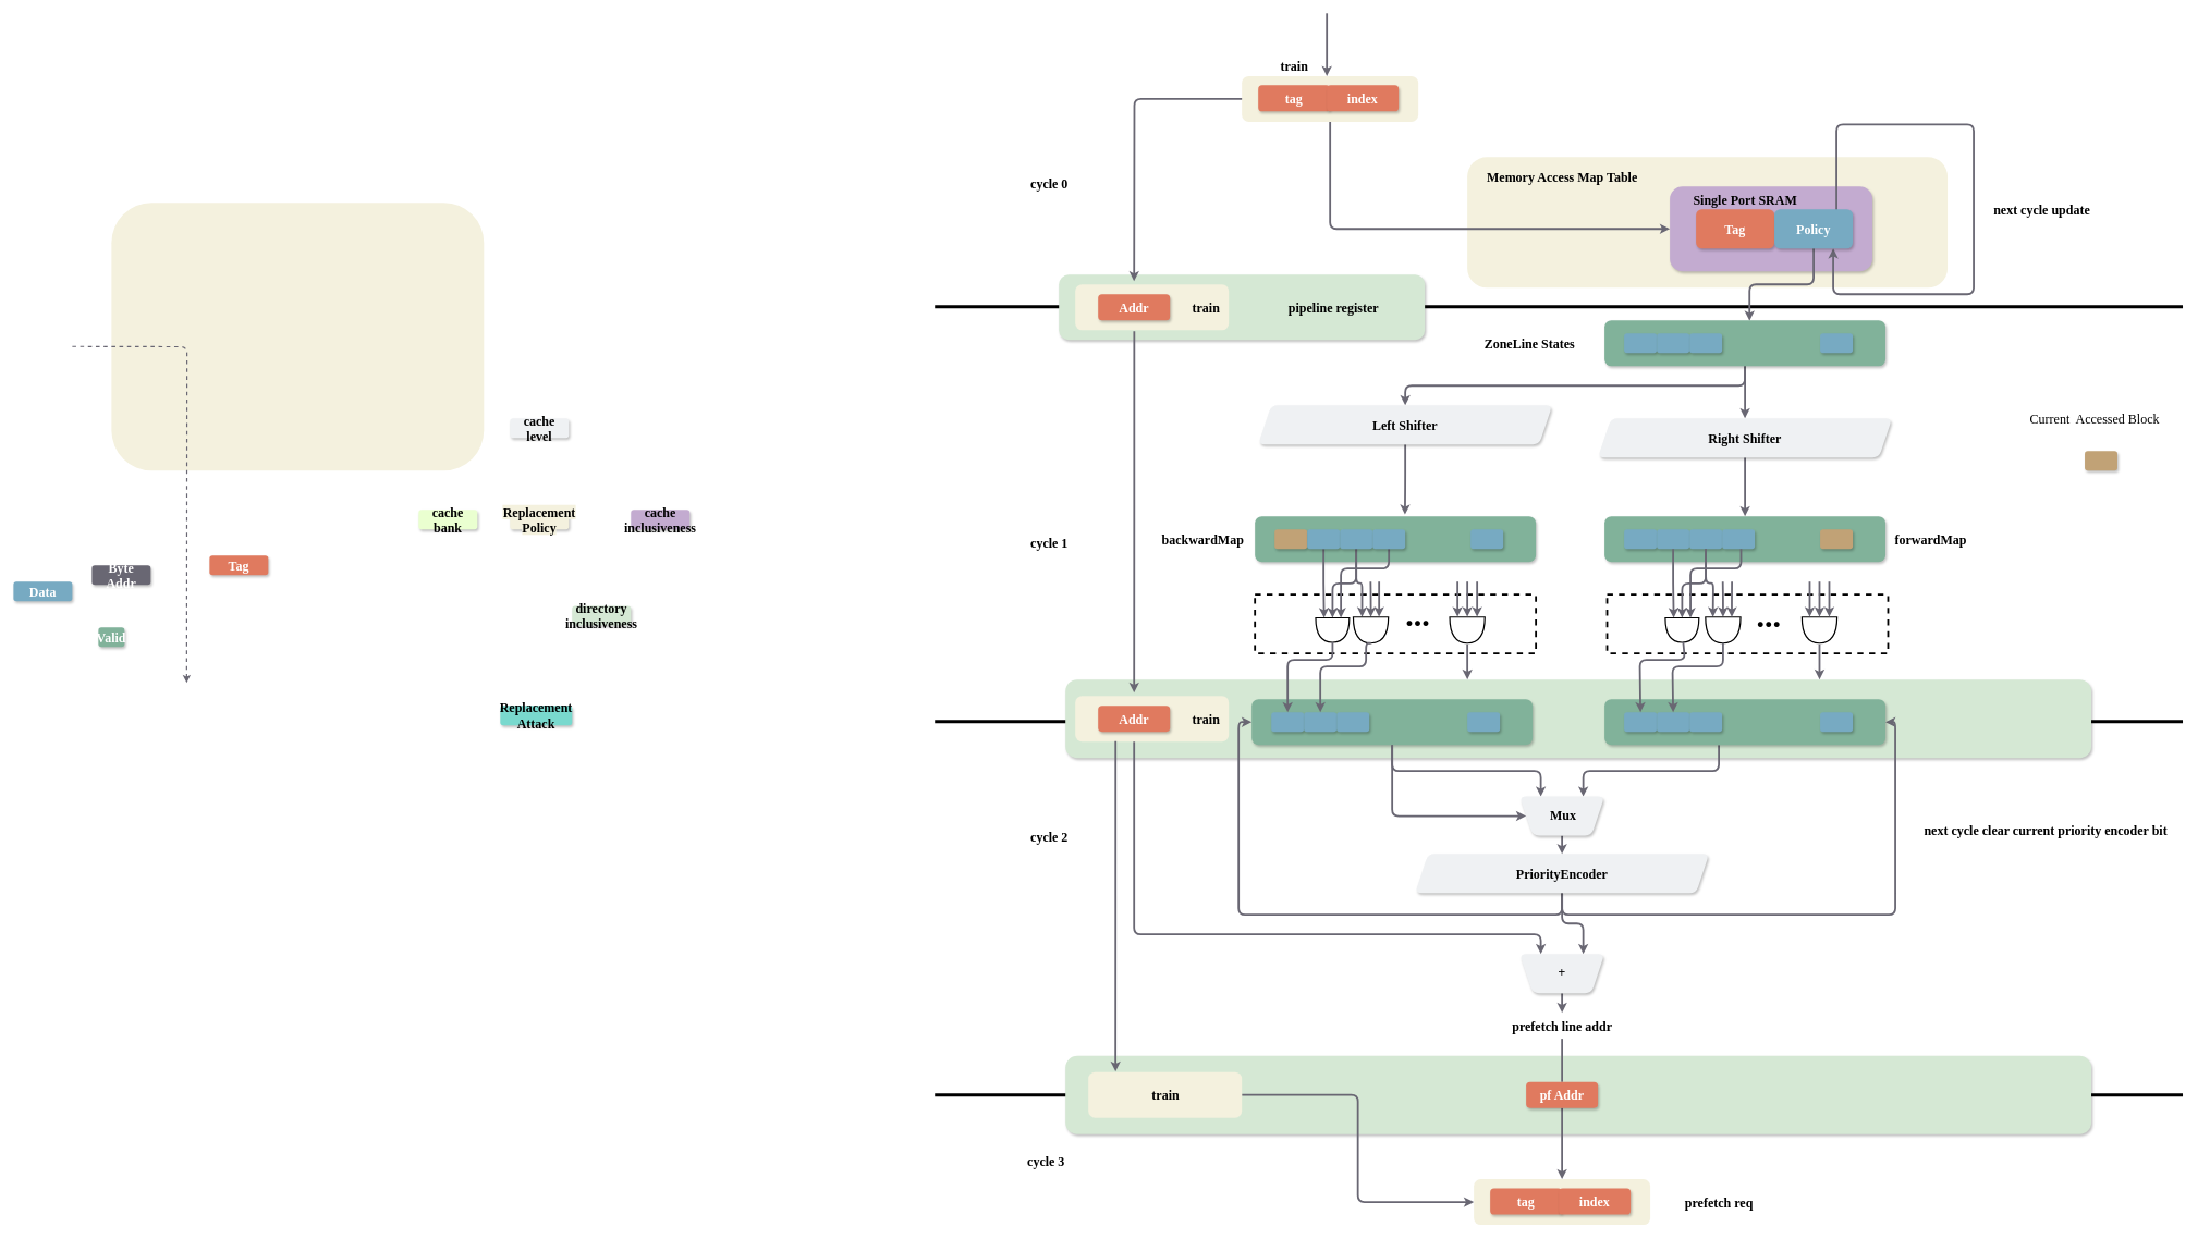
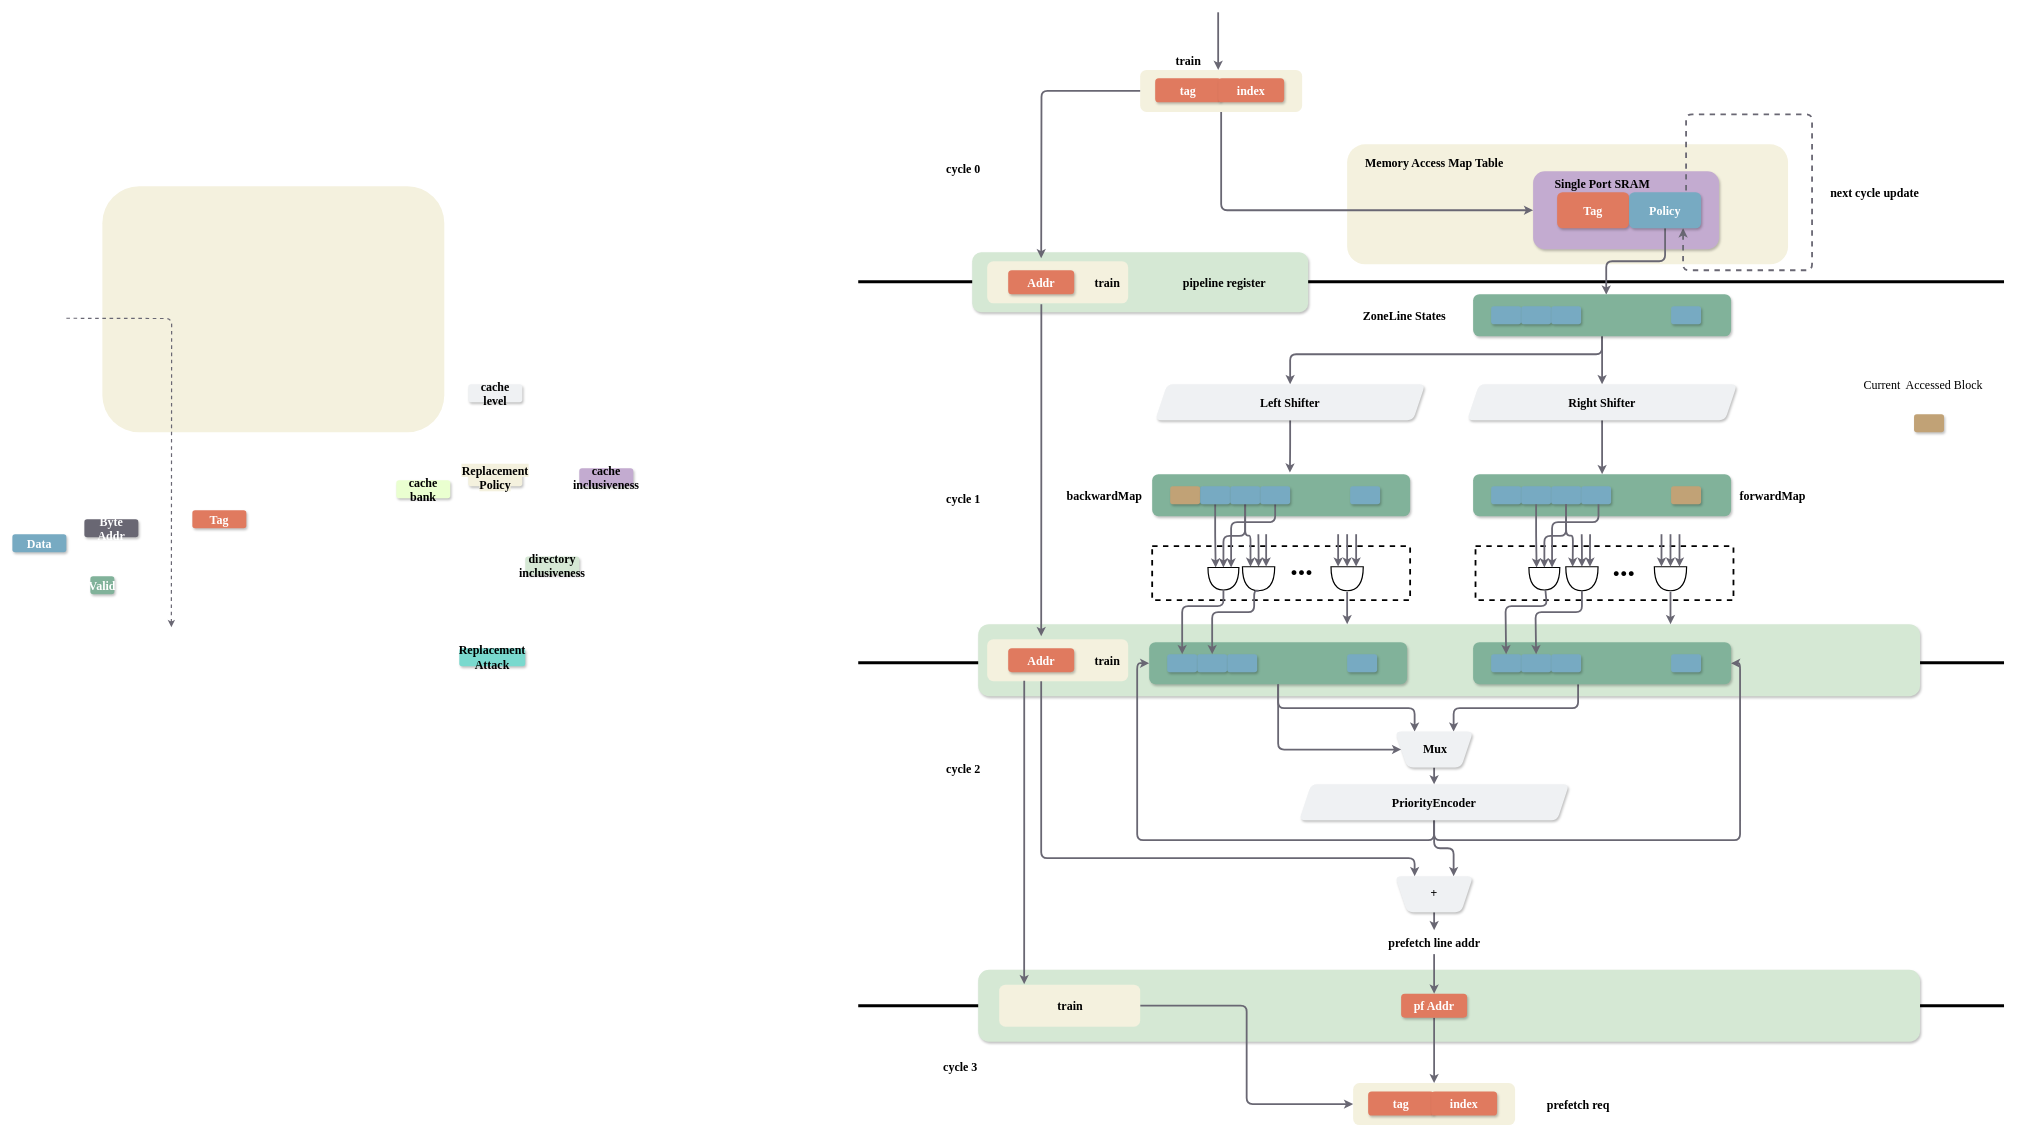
- <mxCell id="24" style="edgeStyle=orthogonalEdgeStyle;rounded=1;orthogonalLoop=1;jettySize=auto;html=1;exitX=0.75;exitY=1;exitDx=0;exitDy=0;entryX=0.95;entryY=1.325;entryDx=0;entryDy=0;entryPerimeter=0;fontSize=20;fontFamily=Comic Sans MS;strokeColor=#696773;strokeWidth=3;fontStyle=1;startArrow=classic;startFill=1;" parent="1" source="25" target="139" edge="1"><mxGeometry relative="1" as="geometry"><Array as="points"><mxPoint x="2805" y="450" /><mxPoint x="3020" y="450" /><mxPoint x="3020" y="190" /><mxPoint x="2810" y="190" /></Array></mxGeometry></mxCell>
+ <mxCell id="24" style="edgeStyle=orthogonalEdgeStyle;rounded=1;orthogonalLoop=1;jettySize=auto;html=1;exitX=0.75;exitY=1;exitDx=0;exitDy=0;entryX=0.95;entryY=1.325;entryDx=0;entryDy=0;entryPerimeter=0;fontSize=20;fontFamily=Comic Sans MS;strokeColor=#696773;strokeWidth=3;fontStyle=1;startArrow=classic;startFill=1;dashed=1;" parent="1" source="25" target="139" edge="1"><mxGeometry relative="1" as="geometry"><Array as="points"><mxPoint x="2805" y="450" /><mxPoint x="3020" y="450" /><mxPoint x="3020" y="190" /><mxPoint x="2810" y="190" /></Array></mxGeometry></mxCell>
- <mxCell id="76" value="&lt;font color=&quot;#000000&quot; style=&quot;font-size: 20px;&quot;&gt;&lt;span style=&quot;font-size: 20px;&quot;&gt;Left Shifter&lt;/span&gt;&lt;/font&gt;" style="shape=parallelogram;perimeter=parallelogramPerimeter;whiteSpace=wrap;html=1;fixedSize=1;fontSize=20;strokeWidth=2;fontFamily=Comic Sans MS;fillColor=#eff1f3;strokeColor=none;fontColor=#FFFFFF;rounded=1;shadow=1;glass=0;comic=0;gradientColor=none;fontStyle=1" parent="1" vertex="1"><mxGeometry x="1925" y="620" width="450" height="60" as="geometry" /></mxCell>
+ <mxCell id="76" value="&lt;font color=&quot;#000000&quot; style=&quot;font-size: 20px;&quot;&gt;&lt;span style=&quot;font-size: 20px;&quot;&gt;Left Shifter&lt;/span&gt;&lt;/font&gt;" style="shape=parallelogram;perimeter=parallelogramPerimeter;whiteSpace=wrap;html=1;fixedSize=1;fontSize=20;strokeWidth=2;fontFamily=Comic Sans MS;fillColor=#eff1f3;strokeColor=none;fontColor=#FFFFFF;rounded=1;shadow=1;glass=0;comic=0;gradientColor=none;fontStyle=1" parent="1" vertex="1"><mxGeometry x="1925" y="640" width="450" height="60" as="geometry" /></mxCell>
- <mxCell id="92" value="&lt;font color=&quot;#000000&quot; style=&quot;font-size: 20px;&quot;&gt;&lt;span style=&quot;font-size: 20px;&quot;&gt;cache bank&lt;/span&gt;&lt;/font&gt;" style="rounded=1;whiteSpace=wrap;html=1;shadow=1;glass=0;comic=0;gradientColor=none;fontFamily=Comic Sans MS;fontColor=#FFFFFF;fillColor=#eaffd0;fontStyle=1;strokeWidth=4;strokeColor=none;fontSize=20;" parent="1" vertex="1"><mxGeometry x="640" y="780" width="90" height="30" as="geometry" /></mxCell>
+ <mxCell id="92" value="&lt;font color=&quot;#000000&quot; style=&quot;font-size: 20px;&quot;&gt;&lt;span style=&quot;font-size: 20px;&quot;&gt;cache bank&lt;/span&gt;&lt;/font&gt;" style="rounded=1;whiteSpace=wrap;html=1;shadow=1;glass=0;comic=0;gradientColor=none;fontFamily=Comic Sans MS;fontColor=#FFFFFF;fillColor=#eaffd0;fontStyle=1;strokeWidth=4;strokeColor=none;fontSize=20;" parent="1" vertex="1"><mxGeometry x="660" y="800" width="90" height="30" as="geometry" /></mxCell>
- <mxCell id="141" value="next cycle clear current priority encoder bit" style="text;html=1;align=center;verticalAlign=middle;resizable=0;points=[];autosize=1;strokeColor=none;fillColor=none;fontSize=20;fontFamily=Comic Sans MS;fontStyle=1" parent="1" vertex="1"><mxGeometry x="2900" y="1250" width="460" height="40" as="geometry" /></mxCell>
- <mxCell id="136" style="edgeStyle=orthogonalEdgeStyle;rounded=1;orthogonalLoop=1;jettySize=auto;html=1;strokeWidth=3;fontSize=20;fontFamily=Comic Sans MS;fontStyle=1;strokeColor=#696773;entryX=0.5;entryY=0;entryDx=0;entryDy=0;endArrow=none;" parent="1" source="83" target="145" edge="1"><mxGeometry relative="1" as="geometry"><mxPoint x="2390" y="1604" as="sourcePoint" /><mxPoint x="2390" y="1700" as="targetPoint" /></mxGeometry></mxCell>
+ <mxCell id="136" style="edgeStyle=orthogonalEdgeStyle;rounded=1;orthogonalLoop=1;jettySize=auto;html=1;strokeWidth=3;fontSize=20;fontFamily=Comic Sans MS;fontStyle=1;strokeColor=#696773;entryX=0.5;entryY=0;entryDx=0;entryDy=0;" parent="1" source="83" target="145" edge="1"><mxGeometry relative="1" as="geometry"><mxPoint x="2390" y="1604" as="sourcePoint" /><mxPoint x="2390" y="1700" as="targetPoint" /></mxGeometry></mxCell>
